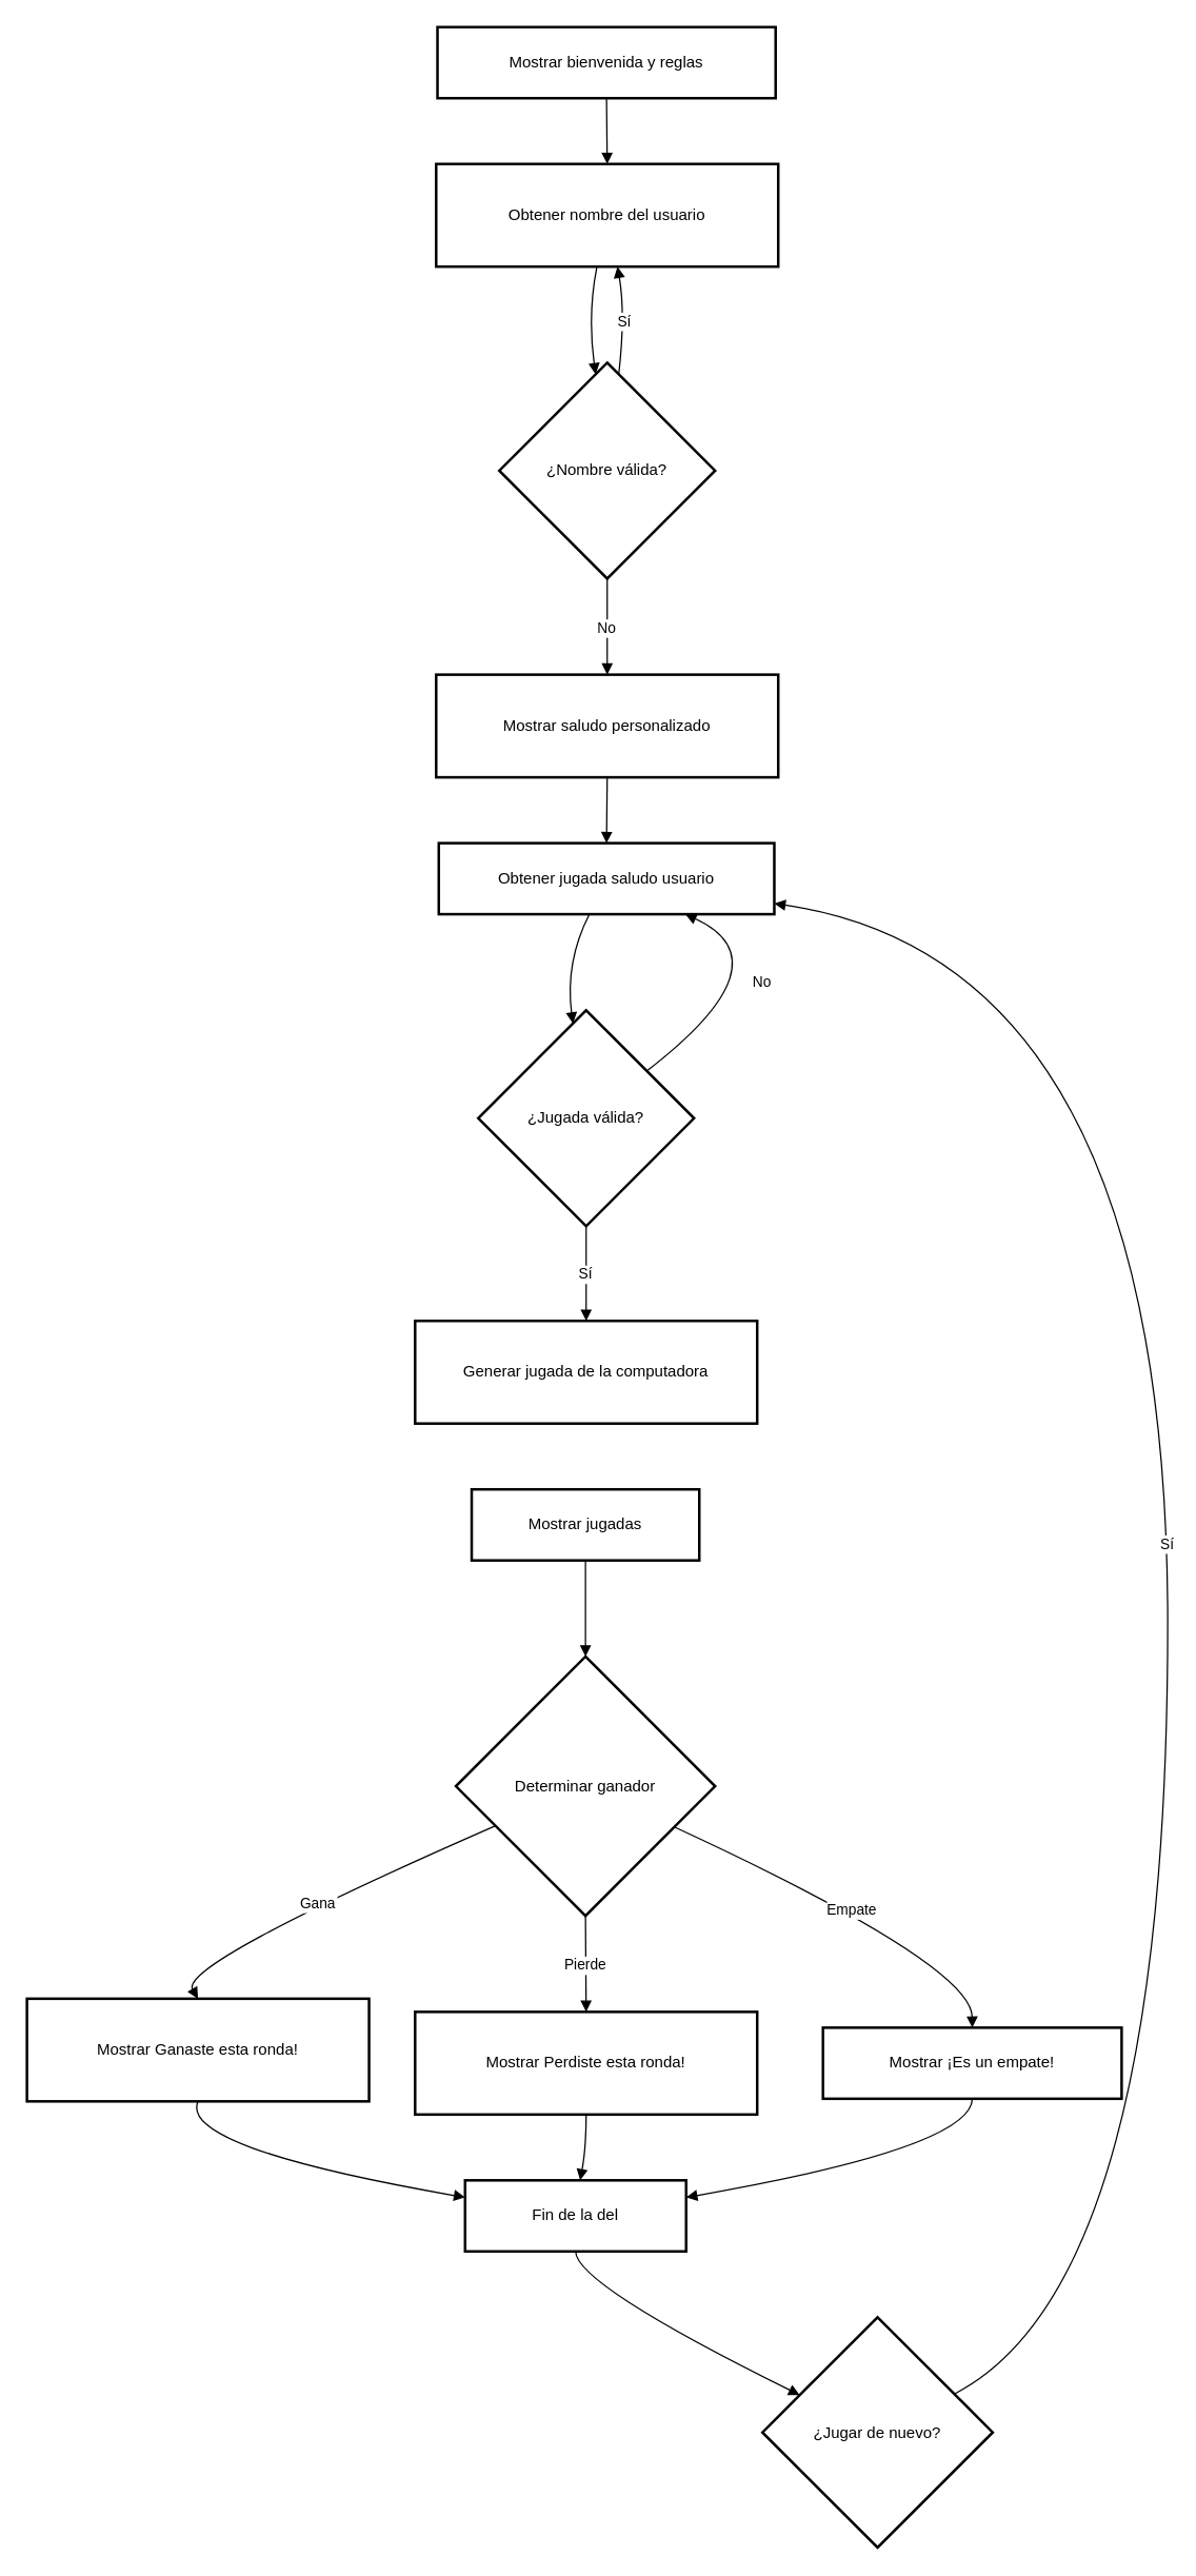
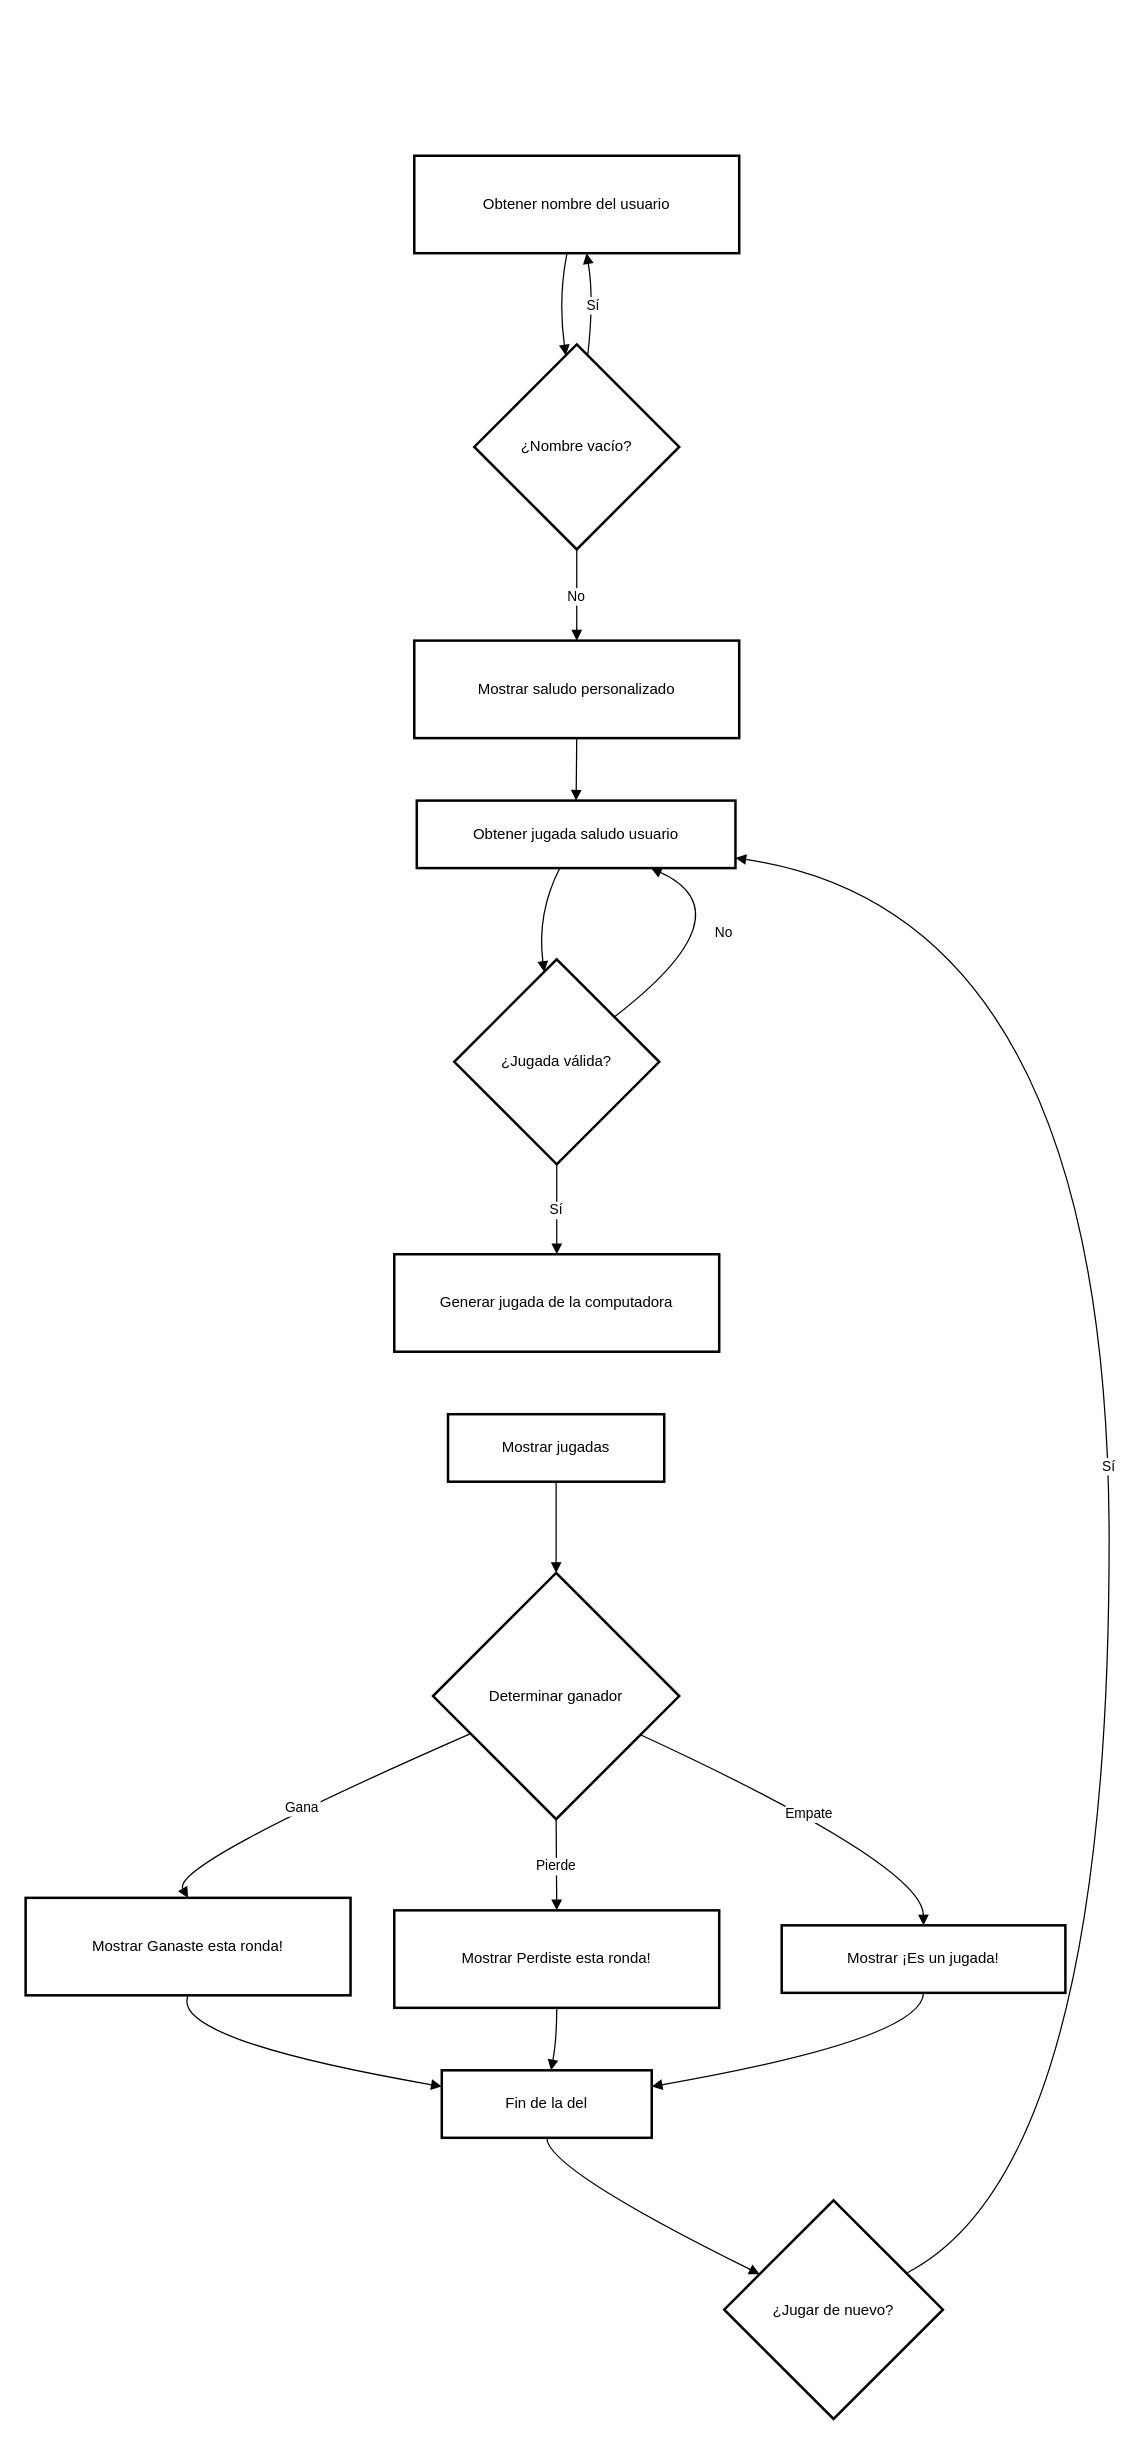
- <mxCell id="2" value="Mostrar bienvenida y reglas" style="whiteSpace=wrap;strokeWidth=2;" vertex="1" parent="1"><mxGeometry x="332" y="20" width="257" height="54" as="geometry" /></mxCell>
- <mxCell id="16" value="" style="curved=1;startArrow=none;endArrow=block;exitX=0.5;exitY=1;entryX=0.5;entryY=0;rounded=0;" edge="1" parent="1" source="2" target="3"><mxGeometry relative="1" as="geometry"><Array as="points" /></mxGeometry></mxCell>
- <mxCell id="4" value="¿Nombre válida?" style="rhombus;strokeWidth=2;whiteSpace=wrap;" vertex="1" parent="1"><mxGeometry x="379" y="275" width="164" height="164" as="geometry" /></mxCell>
+ <mxCell id="4" value="¿Nombre vacío?" style="rhombus;strokeWidth=2;whiteSpace=wrap;" vertex="1" parent="1"><mxGeometry x="379" y="275" width="164" height="164" as="geometry" /></mxCell>
- <mxCell id="13" value="Mostrar ¡Es un empate!" style="whiteSpace=wrap;strokeWidth=2;" vertex="1" parent="1"><mxGeometry x="625" y="1540" width="227" height="54" as="geometry" /></mxCell>
+ <mxCell id="13" value="Mostrar ¡Es un jugada!" style="whiteSpace=wrap;strokeWidth=2;" vertex="1" parent="1"><mxGeometry x="625" y="1540" width="227" height="54" as="geometry" /></mxCell>
